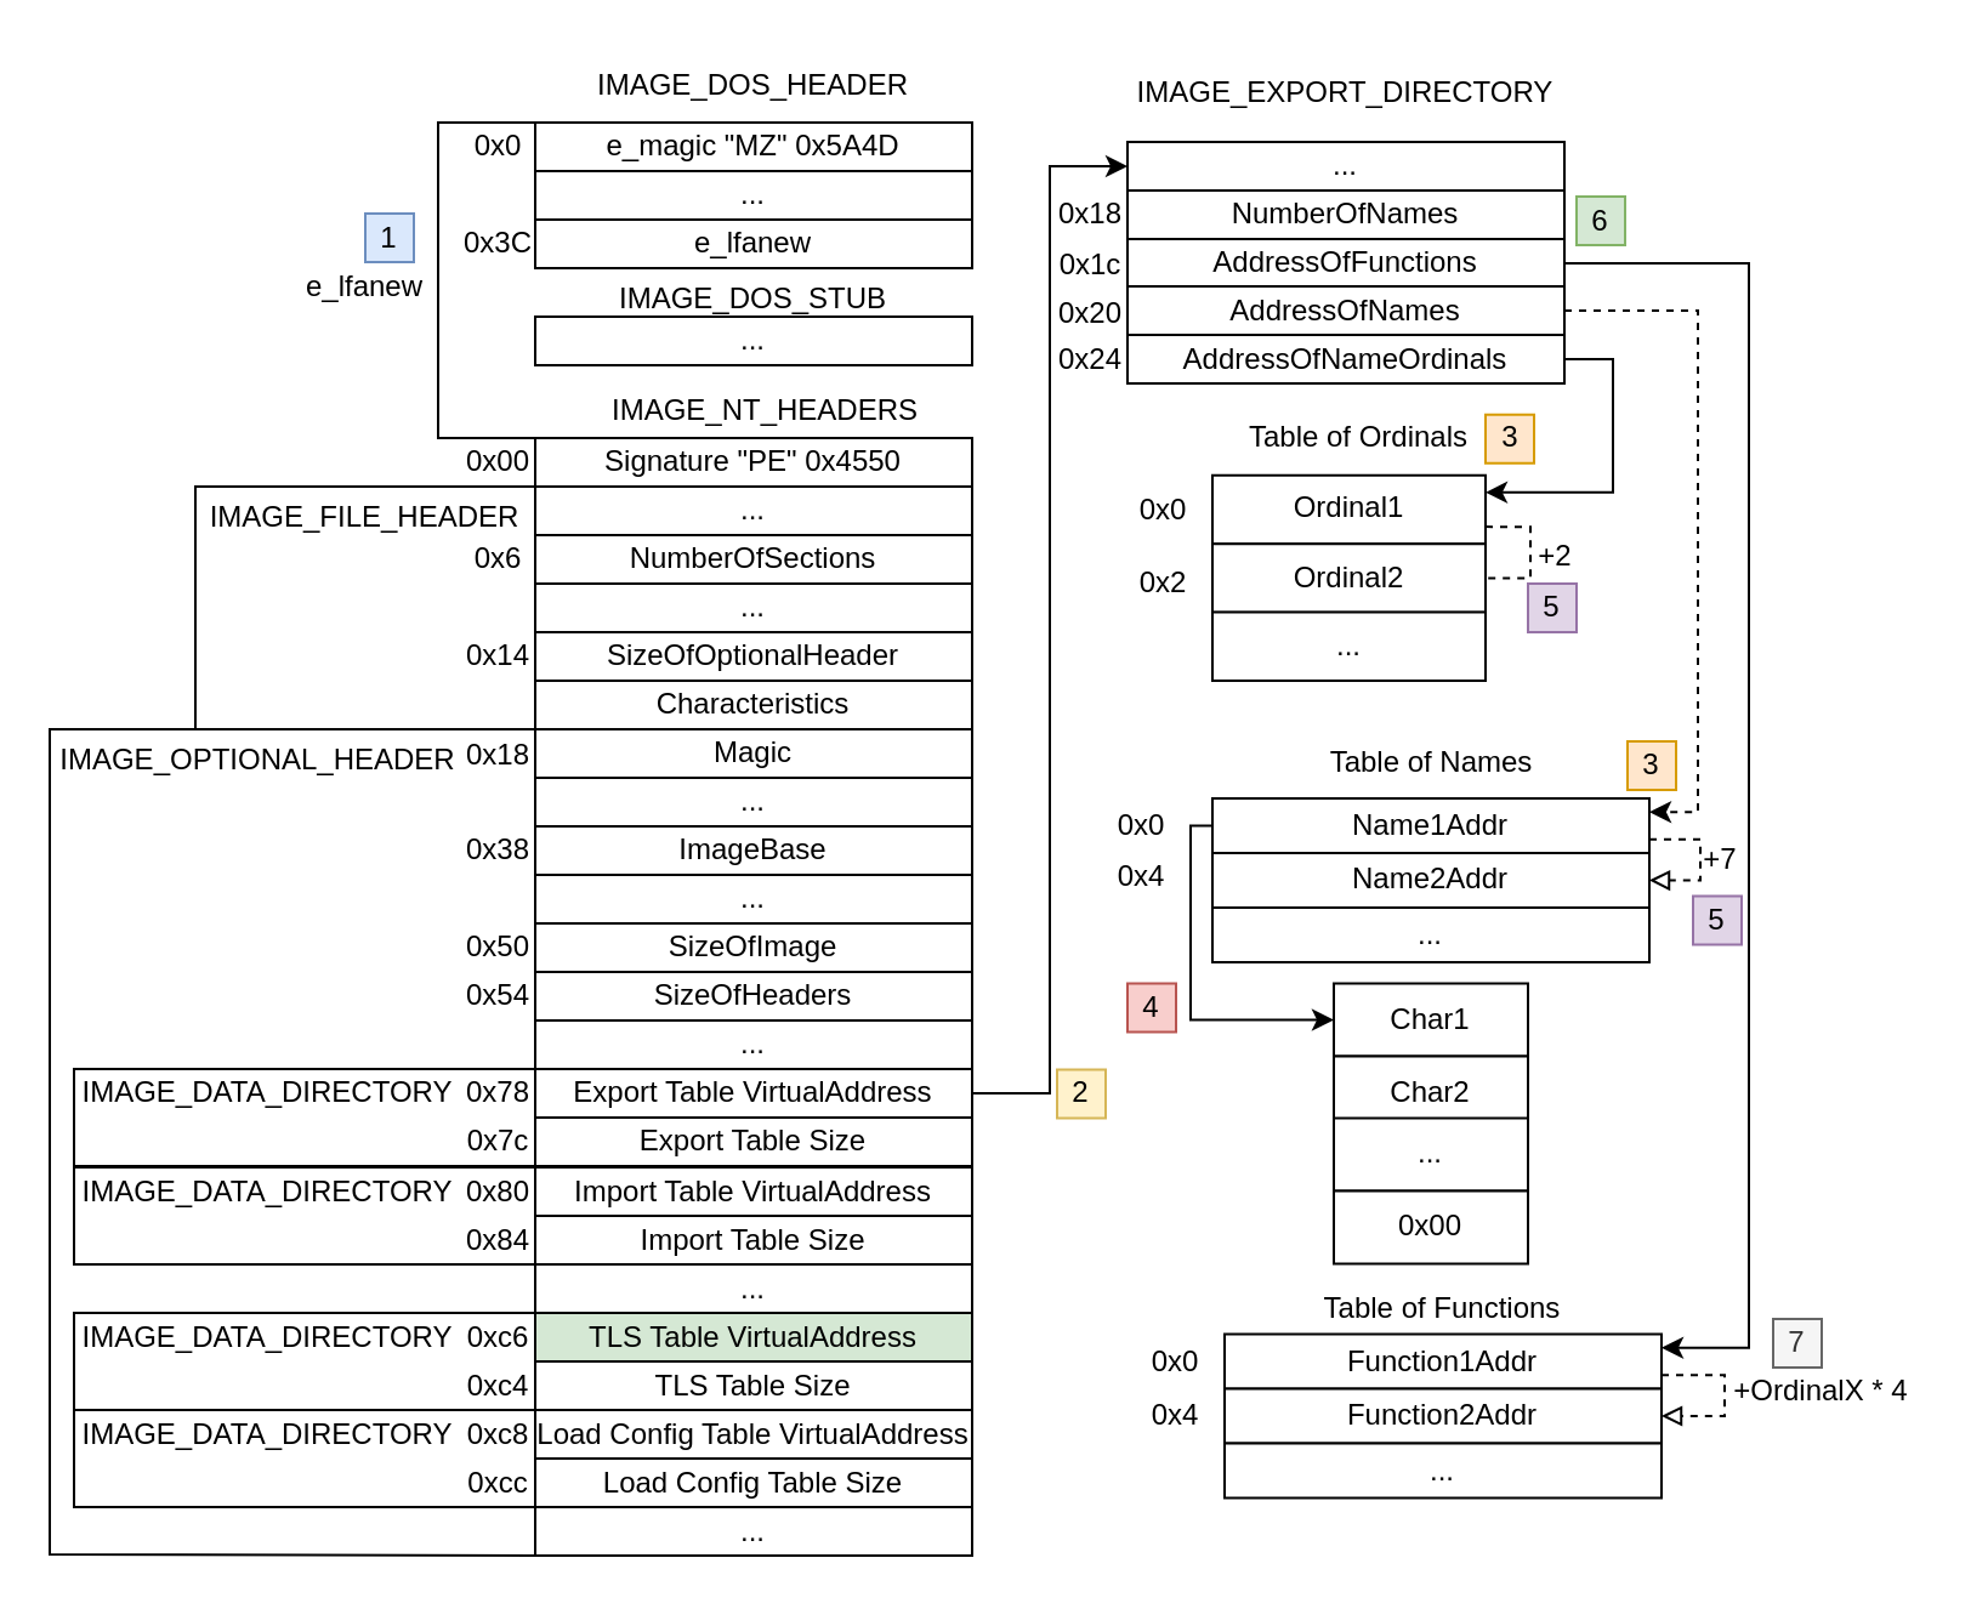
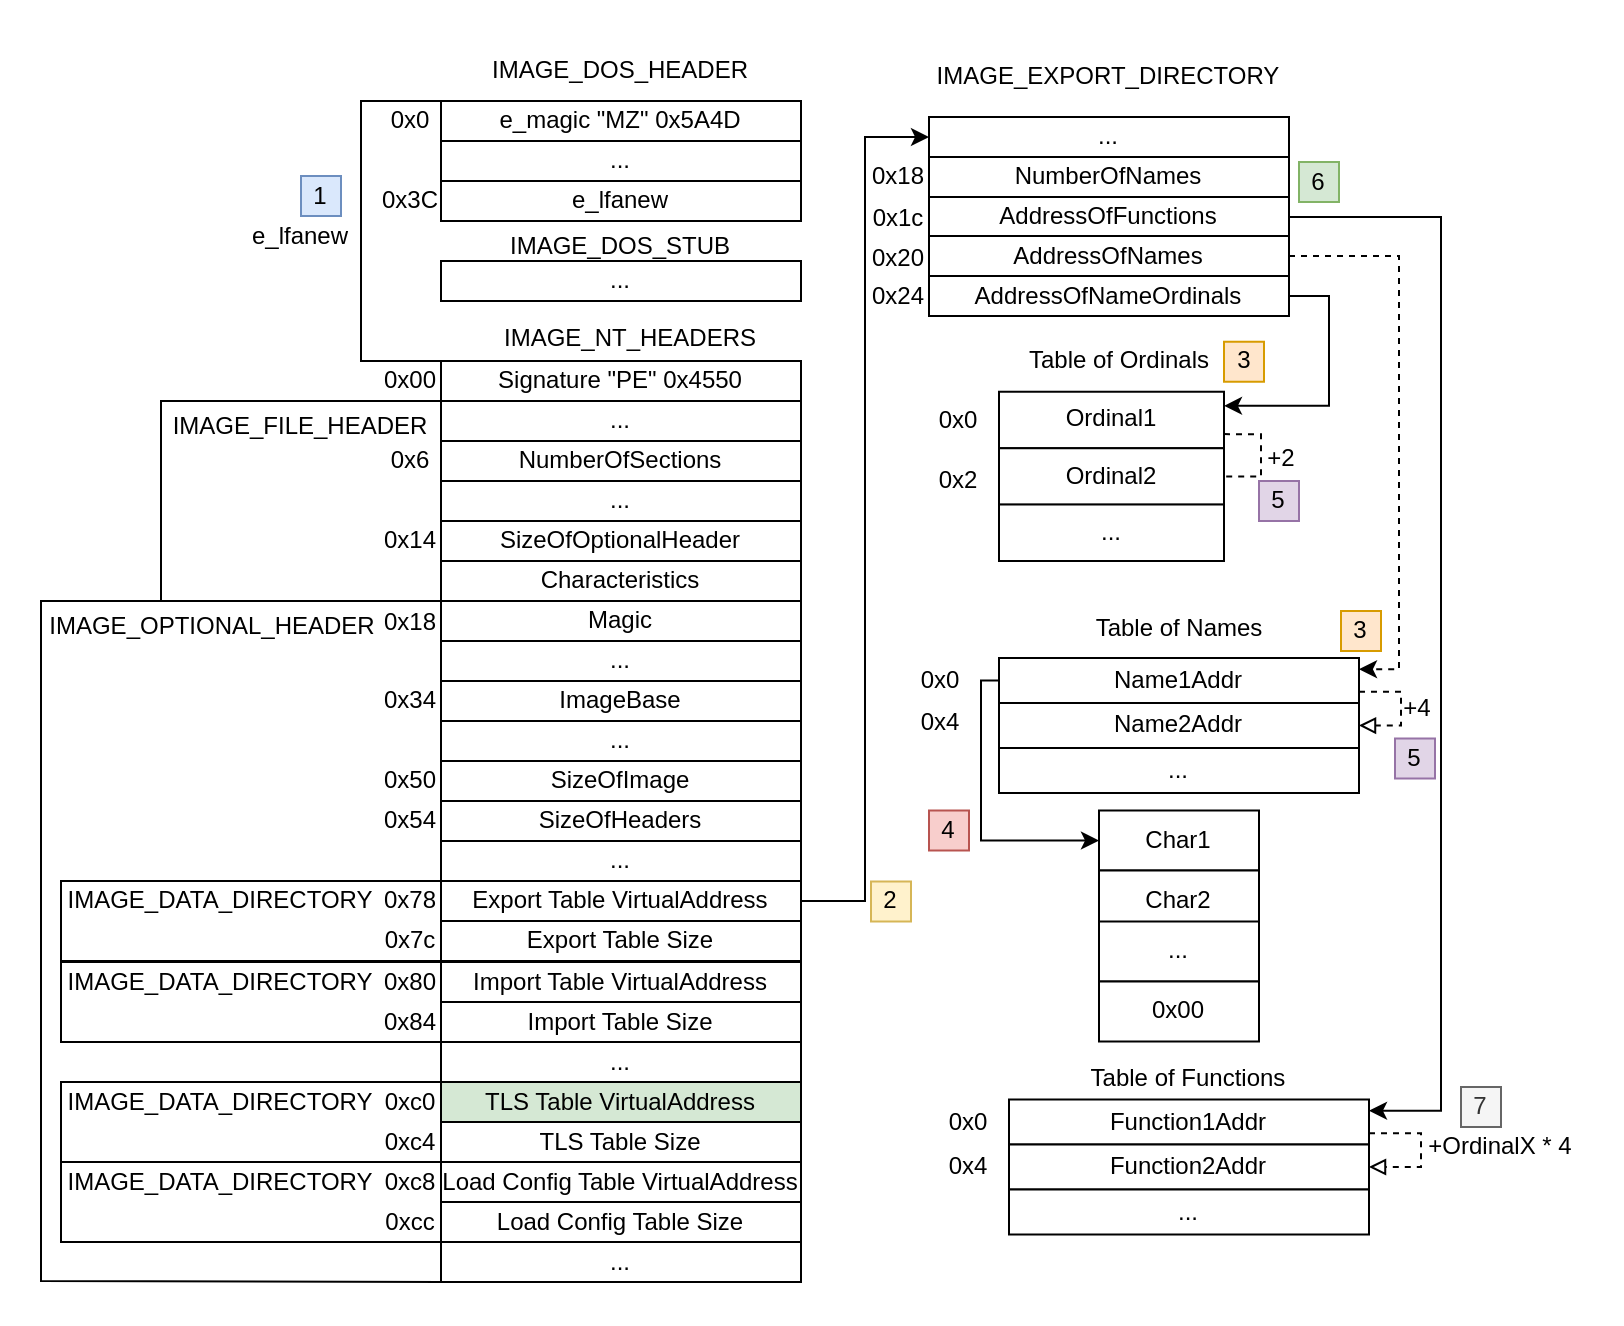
- <mxCell id="31" value="0x38" style="text;html=1;strokeColor=none;fillColor=none;align=center;verticalAlign=middle;whiteSpace=wrap;rounded=0;" vertex="1" parent="1"><mxGeometry x="190" y="337.5" width="30" height="25" as="geometry" /></mxCell>
+ <mxCell id="31" value="0x34" style="text;html=1;strokeColor=none;fillColor=none;align=center;verticalAlign=middle;whiteSpace=wrap;rounded=0;" vertex="1" parent="1"><mxGeometry x="190" y="337.5" width="30" height="25" as="geometry" /></mxCell>
- <mxCell id="112" value="+7" style="text;html=1;strokeColor=none;fillColor=none;align=center;verticalAlign=middle;whiteSpace=wrap;rounded=0;" vertex="1" parent="1"><mxGeometry x="700" y="345" width="17" height="17.5" as="geometry" /></mxCell>
+ <mxCell id="112" value="+4" style="text;html=1;strokeColor=none;fillColor=none;align=center;verticalAlign=middle;whiteSpace=wrap;rounded=0;" vertex="1" parent="1"><mxGeometry x="700" y="345" width="17" height="17.5" as="geometry" /></mxCell>
- <mxCell id="52" value="0xc6" style="text;html=1;strokeColor=none;fillColor=none;align=center;verticalAlign=middle;whiteSpace=wrap;rounded=0;" vertex="1" parent="1"><mxGeometry x="190" y="538" width="30" height="25" as="geometry" /></mxCell>
+ <mxCell id="52" value="0xc0" style="text;html=1;strokeColor=none;fillColor=none;align=center;verticalAlign=middle;whiteSpace=wrap;rounded=0;" vertex="1" parent="1"><mxGeometry x="190" y="538" width="30" height="25" as="geometry" /></mxCell>
